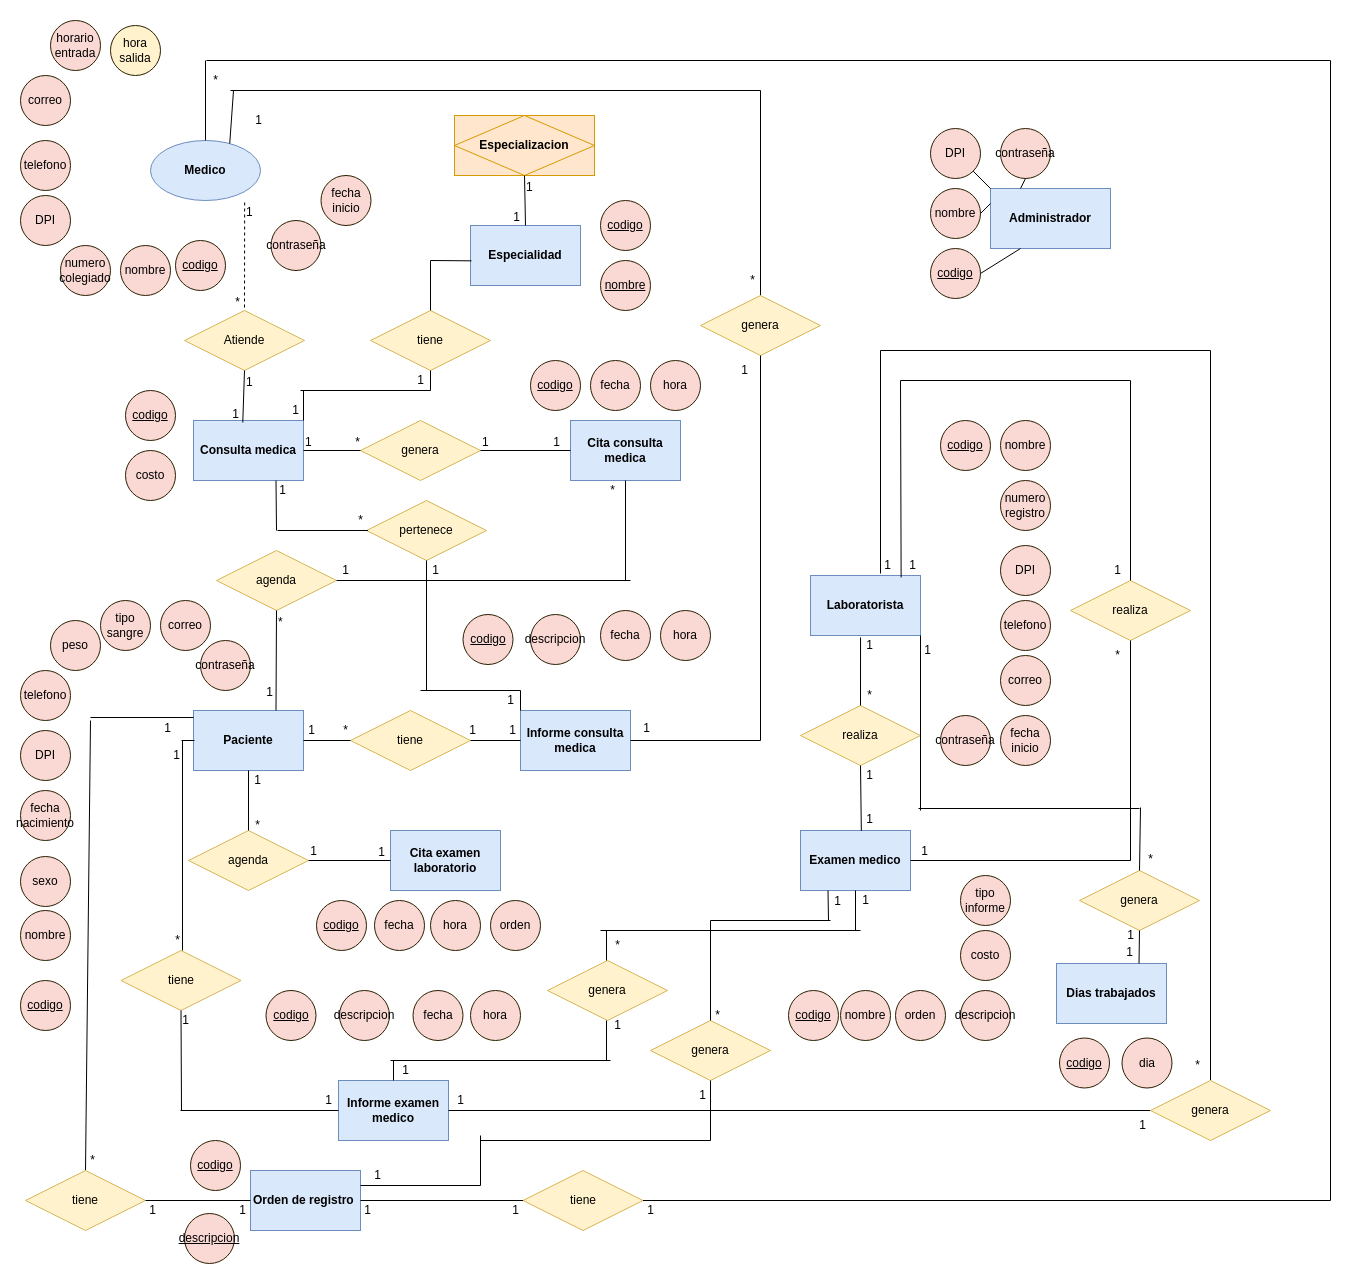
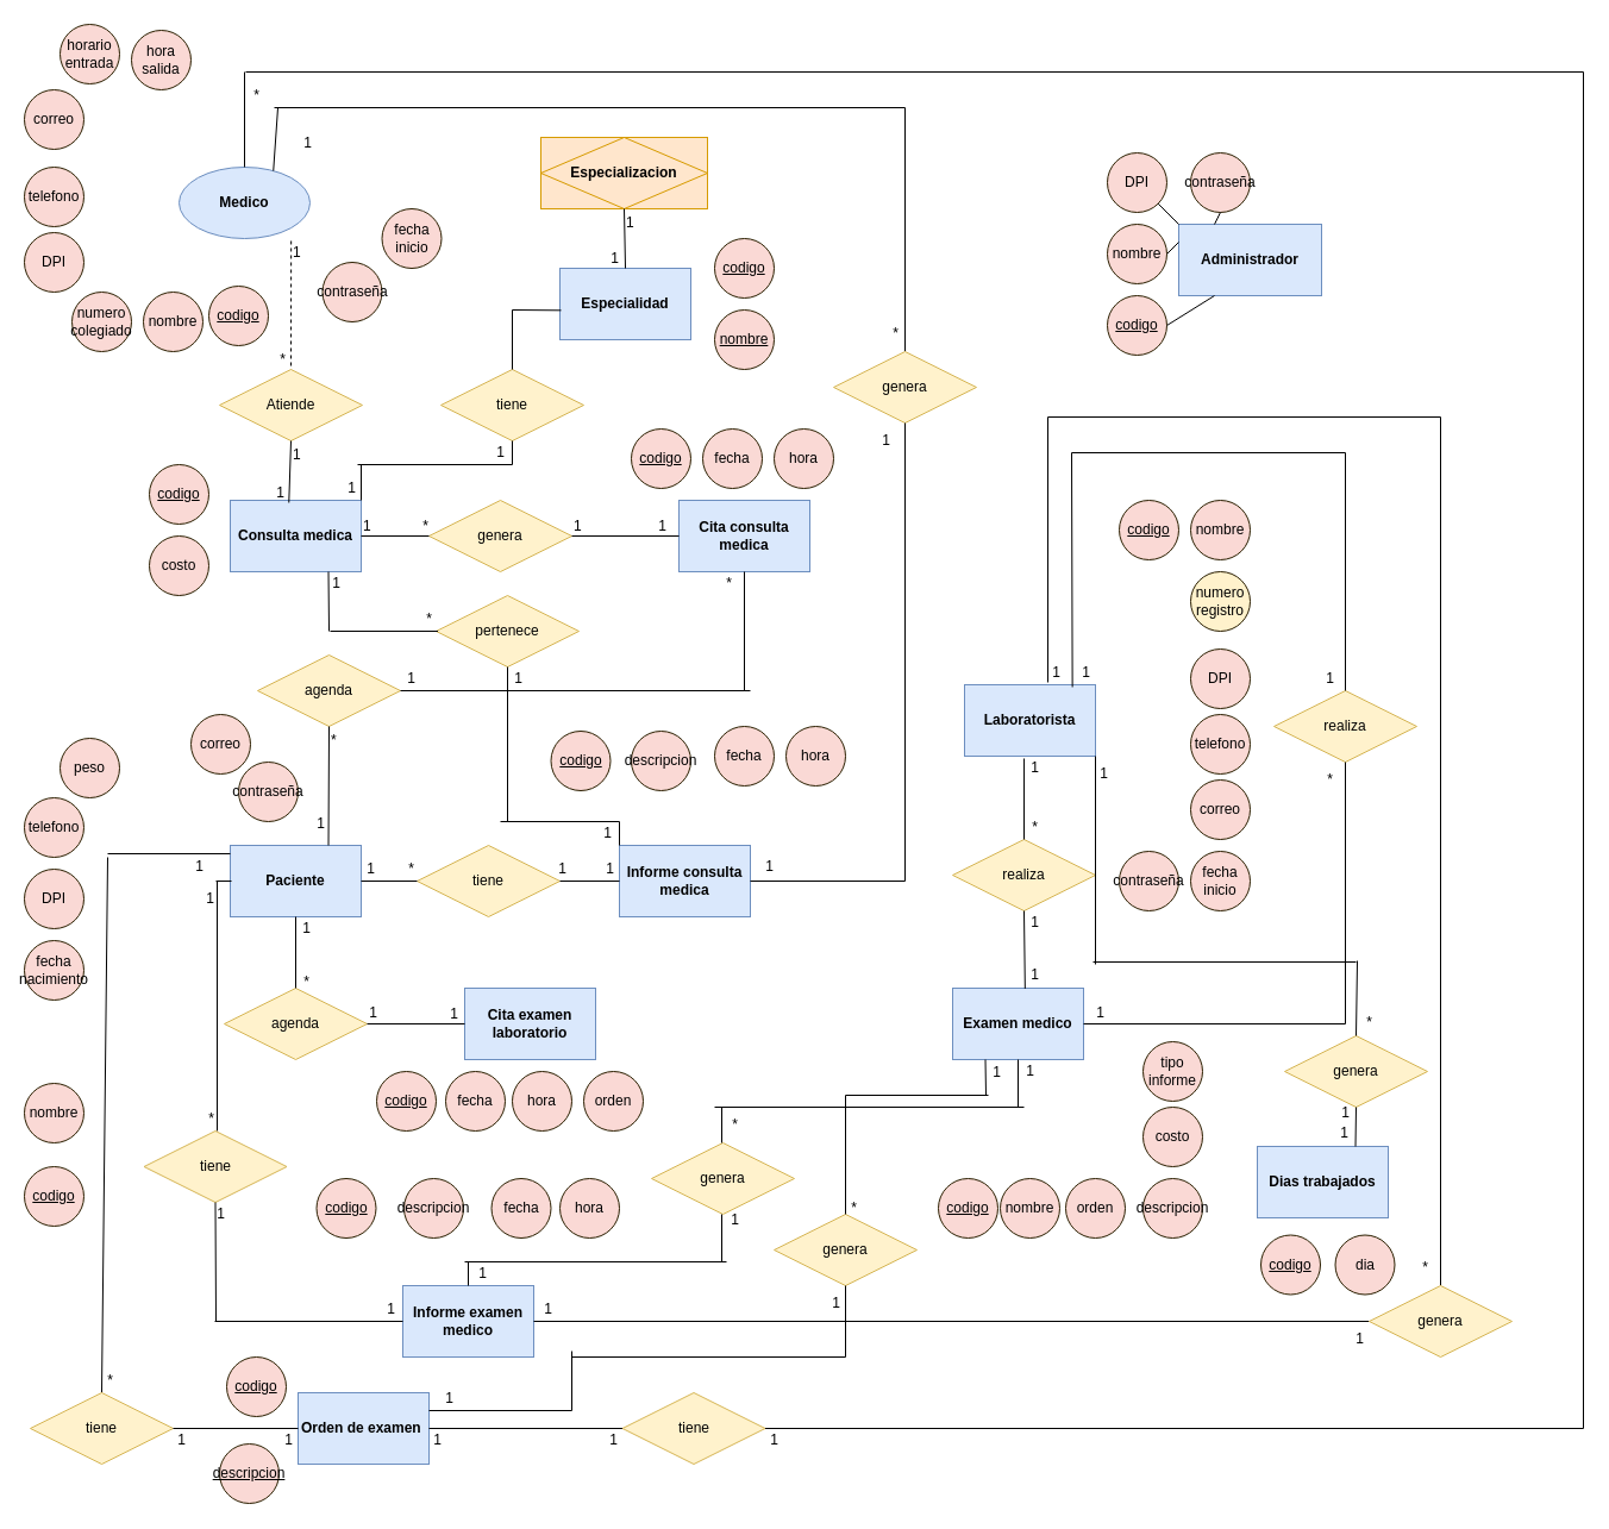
- <mxCell id="21" value="hora&lt;br&gt;salida" style="ellipse;whiteSpace=wrap;html=1;align=center;fillColor=#fff2cc;strokeColor=#2B1F00;" parent="1" vertex="1"><mxGeometry x="110" y="25" width="50" height="50" as="geometry" /></mxCell>
+ <mxCell id="21" value="hora&lt;br&gt;salida" style="ellipse;whiteSpace=wrap;html=1;align=center;fillColor=#fad9d5;strokeColor=#2B1F00;" parent="1" vertex="1"><mxGeometry x="110" y="25" width="50" height="50" as="geometry" /></mxCell>
- <mxCell id="25" value="numero&lt;br&gt;registro" style="ellipse;whiteSpace=wrap;html=1;align=center;fillColor=#fad9d5;strokeColor=#2B1F00;" parent="1" vertex="1"><mxGeometry x="1000" y="480" width="50" height="50" as="geometry" /></mxCell>
+ <mxCell id="25" value="numero&lt;br&gt;registro" style="ellipse;whiteSpace=wrap;html=1;align=center;fillColor=#fff2cc;strokeColor=#2B1F00;" parent="1" vertex="1"><mxGeometry x="1000" y="480" width="50" height="50" as="geometry" /></mxCell>
- <mxCell id="37" value="tipo&lt;br&gt;sangre" style="ellipse;whiteSpace=wrap;html=1;align=center;fillColor=#fad9d5;strokeColor=#2B1F00;" parent="1" vertex="1"><mxGeometry x="100" y="600" width="50" height="50" as="geometry" /></mxCell>
- <mxCell id="32" value="sexo" style="ellipse;whiteSpace=wrap;html=1;align=center;fillColor=#fad9d5;strokeColor=#2B1F00;" parent="1" vertex="1"><mxGeometry x="20" y="856" width="50" height="50" as="geometry" /></mxCell>
- <mxCell id="12" value="&lt;b&gt;Orden de registro&amp;nbsp;&lt;/b&gt;" style="rounded=0;whiteSpace=wrap;html=1;fillColor=#dae8fc;strokeColor=#6c8ebf;" parent="1" vertex="1"><mxGeometry x="250" y="1170" width="110" height="60" as="geometry" /></mxCell>
+ <mxCell id="12" value="&lt;b&gt;Orden de examen&amp;nbsp;&lt;/b&gt;" style="rounded=0;whiteSpace=wrap;html=1;fillColor=#dae8fc;strokeColor=#6c8ebf;" parent="1" vertex="1"><mxGeometry x="250" y="1170" width="110" height="60" as="geometry" /></mxCell>
